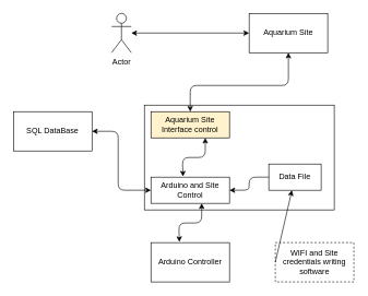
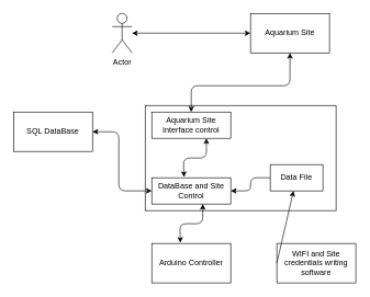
- <mxCell id="6" value="&lt;span&gt;Aquarium Site Interface control&lt;/span&gt;" style="rounded=0;whiteSpace=wrap;html=1;fillColor=#fff2cc;" vertex="1" parent="1"><mxGeometry x="230" y="170" width="120" height="40" as="geometry" /></mxCell>
+ <mxCell id="6" value="&lt;span&gt;Aquarium Site Interface control&lt;/span&gt;" style="rounded=0;whiteSpace=wrap;html=1;" vertex="1" parent="1"><mxGeometry x="230" y="170" width="120" height="40" as="geometry" /></mxCell>
- <mxCell id="5" value="Arduino and Site Control" style="rounded=0;whiteSpace=wrap;html=1;" vertex="1" parent="1"><mxGeometry x="230" y="270" width="120" height="40" as="geometry" /></mxCell>
+ <mxCell id="5" value="DataBase and Site Control" style="rounded=0;whiteSpace=wrap;html=1;" vertex="1" parent="1"><mxGeometry x="230" y="270" width="120" height="40" as="geometry" /></mxCell>
- <mxCell id="16" value="WIFI and Site credentials writing software" style="rounded=0;whiteSpace=wrap;html=1;dashed=1;" vertex="1" parent="1"><mxGeometry x="420" y="370" width="120" height="60" as="geometry" /></mxCell>
+ <mxCell id="16" value="WIFI and Site credentials writing software" style="rounded=0;whiteSpace=wrap;html=1;" vertex="1" parent="1"><mxGeometry x="420" y="370" width="120" height="60" as="geometry" /></mxCell>
